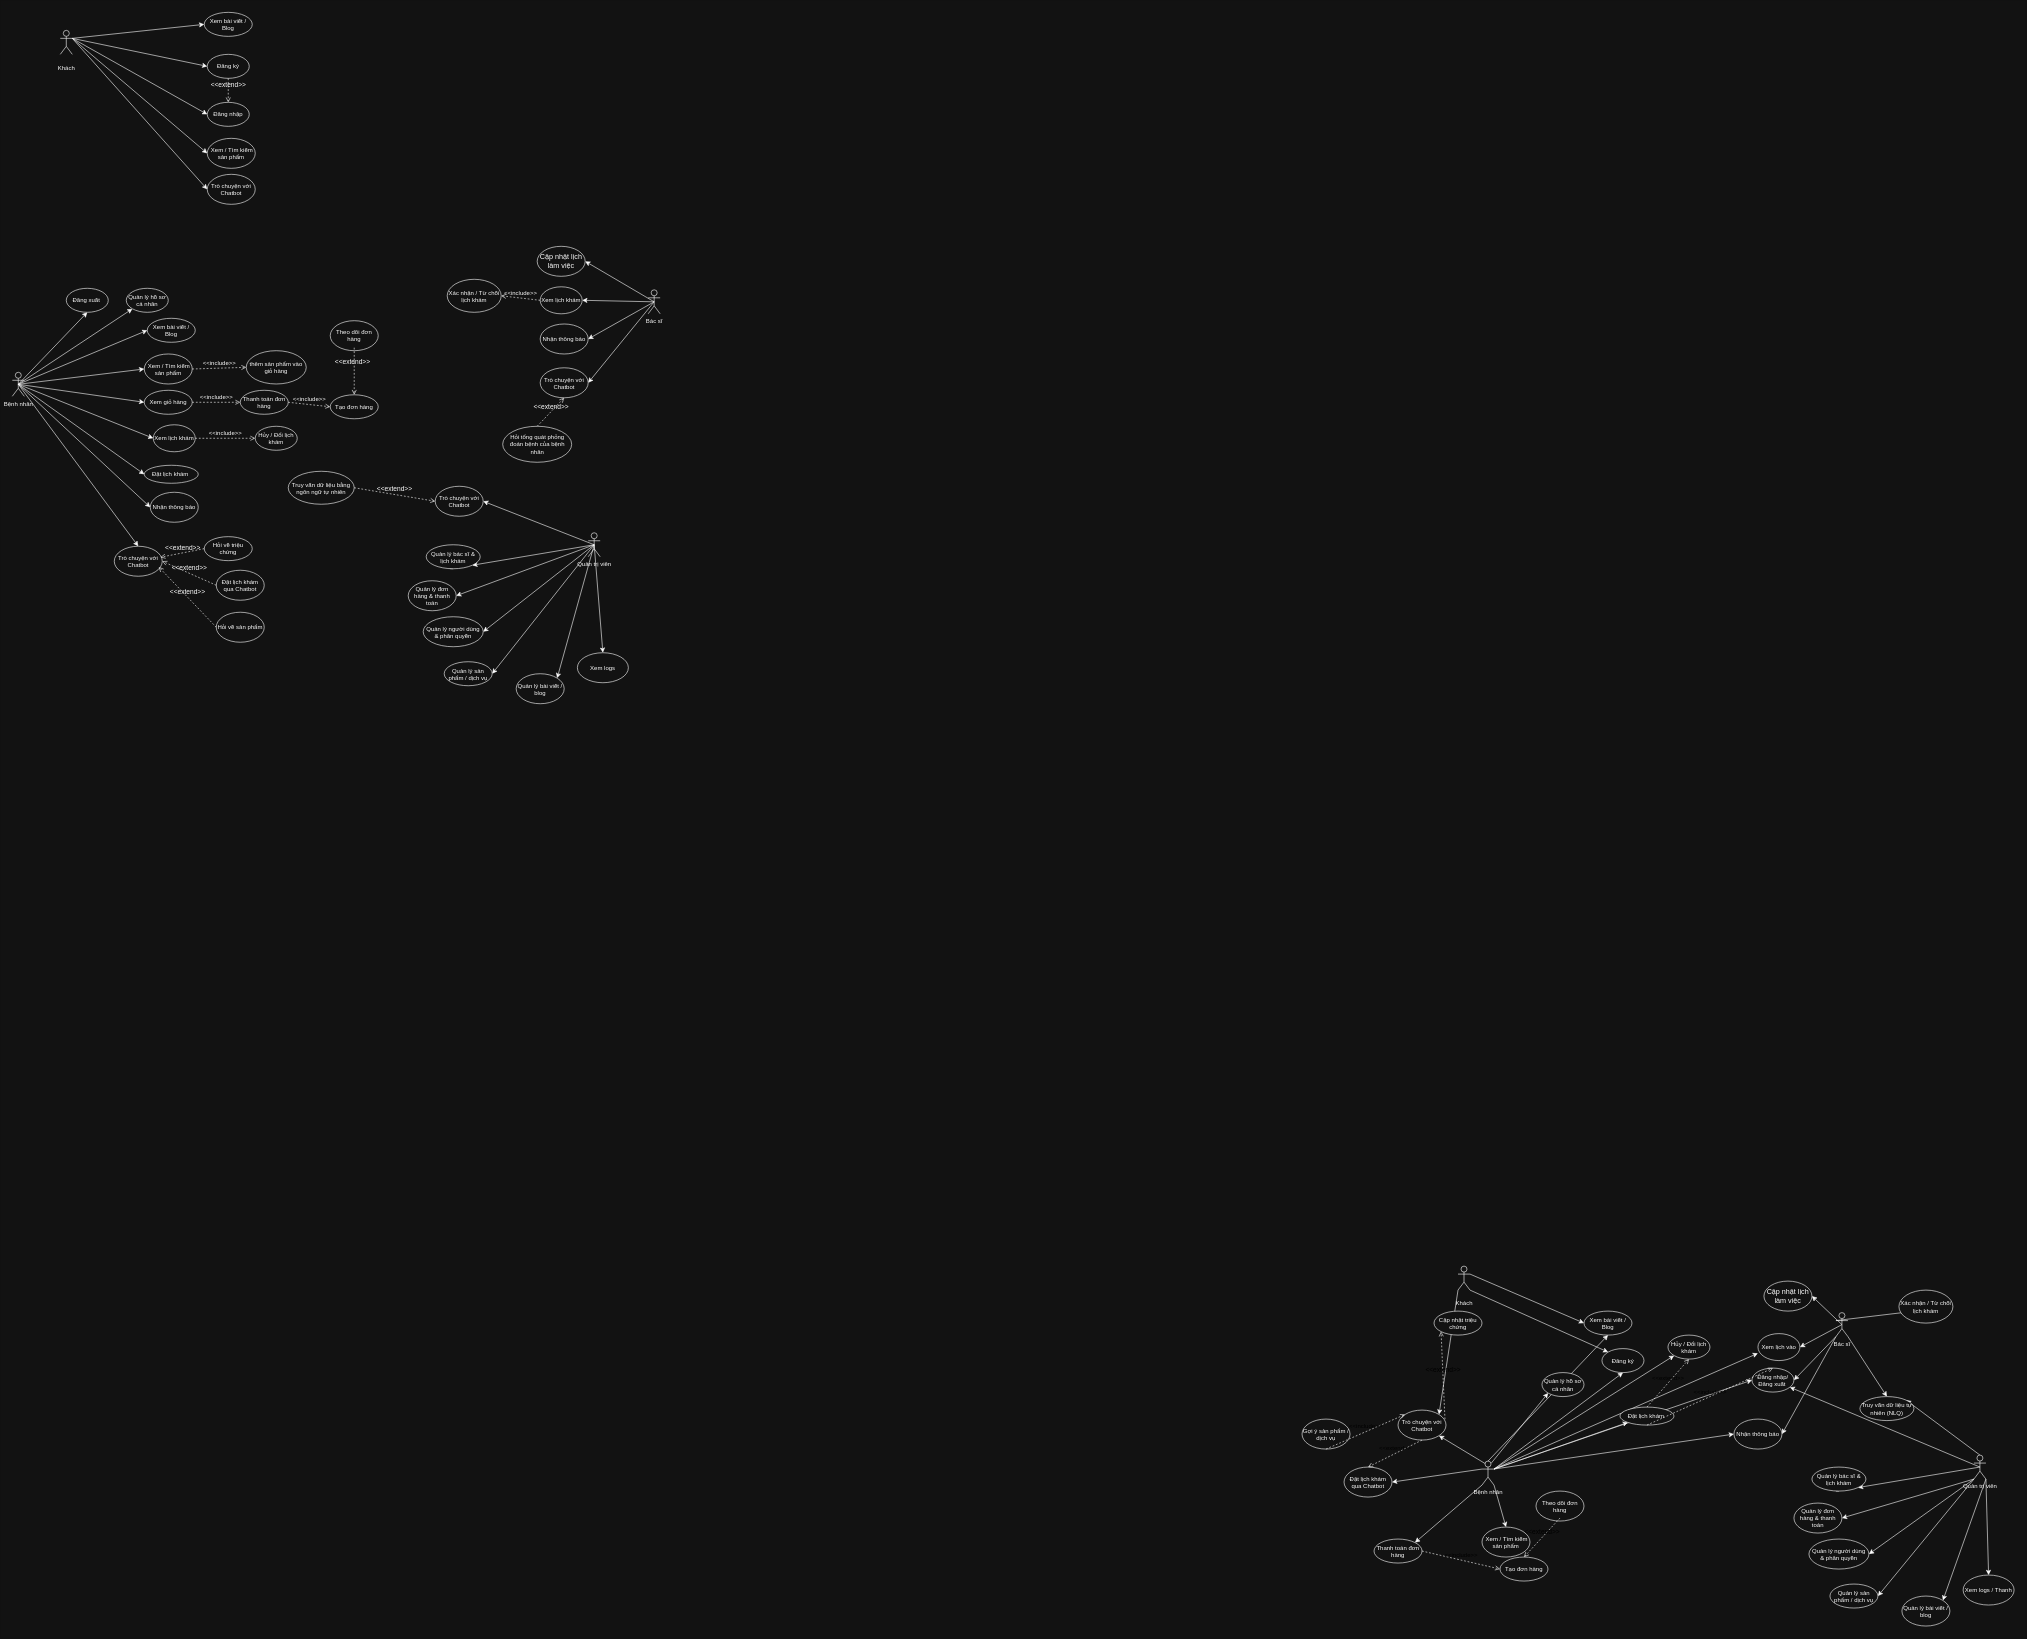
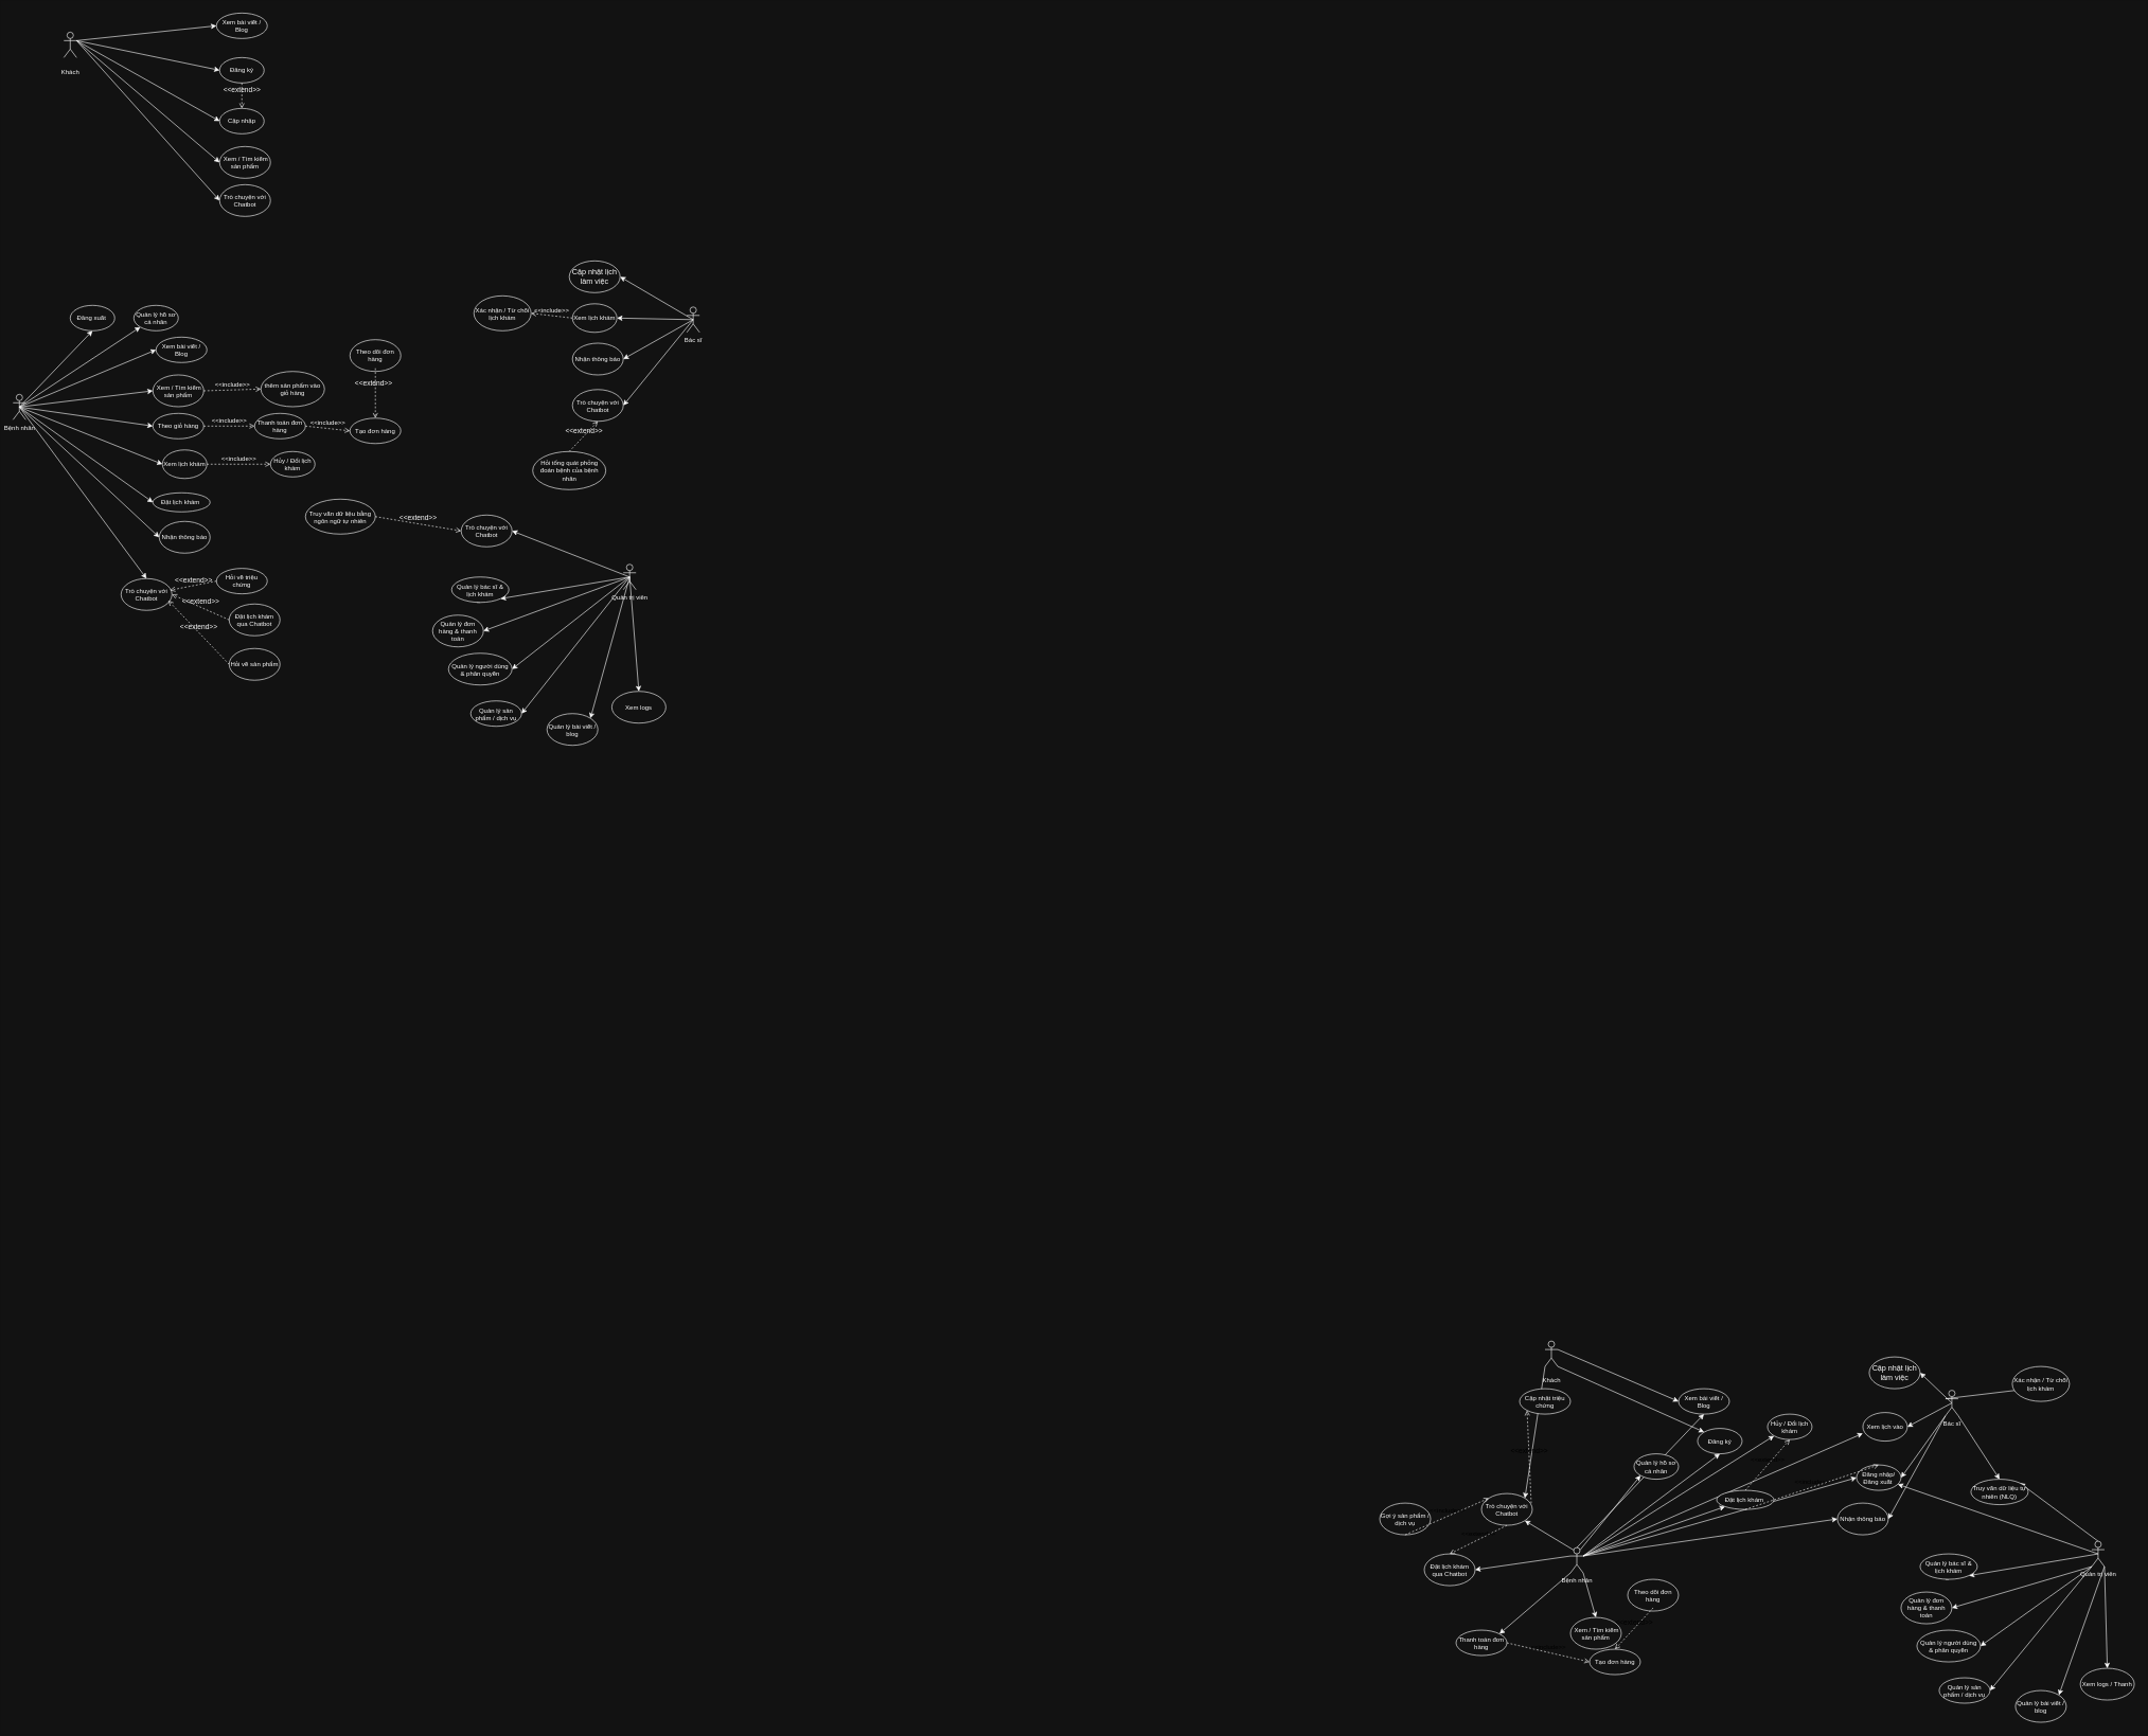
- <mxCell id="119" value="&lt;span&gt;&lt;font style=&quot;color: rgb(255, 255, 255);&quot;&gt;Đăng nhập&lt;/font&gt;&lt;/span&gt;" style="ellipse;whiteSpace=wrap;html=1;fontSize=10;strokeColor=#FFFFFF;fillColor=#121212;" parent="1" vertex="1"><mxGeometry x="345" y="170" width="70" height="40" as="geometry" /></mxCell>
+ <mxCell id="119" value="&lt;span&gt;&lt;font style=&quot;color: rgb(255, 255, 255);&quot;&gt;Cập nhập&lt;/font&gt;&lt;/span&gt;" style="ellipse;whiteSpace=wrap;html=1;fontSize=10;strokeColor=#FFFFFF;fillColor=#121212;" parent="1" vertex="1"><mxGeometry x="345" y="170" width="70" height="40" as="geometry" /></mxCell>
- <mxCell id="128" value="&lt;font color=&quot;#ffffff&quot;&gt;Xem giỏ hàng&lt;/font&gt;" style="ellipse;whiteSpace=wrap;html=1;fontSize=10;strokeColor=#FFFFFF;fillColor=#121212;" parent="1" vertex="1"><mxGeometry x="240" y="650" width="80" height="40" as="geometry" /></mxCell>
+ <mxCell id="128" value="&lt;font color=&quot;#ffffff&quot;&gt;Theo giỏ hàng&lt;/font&gt;" style="ellipse;whiteSpace=wrap;html=1;fontSize=10;strokeColor=#FFFFFF;fillColor=#121212;" parent="1" vertex="1"><mxGeometry x="240" y="650" width="80" height="40" as="geometry" /></mxCell>
- <mxCell id="78" value="&lt;span&gt;&lt;font style=&quot;color: rgb(255, 255, 255);&quot;&gt;Đăng nhập/ Đăng xuất&amp;nbsp;&lt;/font&gt;&lt;/span&gt;" style="ellipse;whiteSpace=wrap;html=1;fontSize=10;strokeColor=#FFFFFF;fillColor=#121212;" parent="1" vertex="1"><mxGeometry x="2920" y="2280" width="70" height="40" as="geometry" /></mxCell>
+ <mxCell id="78" value="&lt;span&gt;&lt;font style=&quot;color: rgb(255, 255, 255);&quot;&gt;Đăng nhập/ Đăng xuất&amp;nbsp;&lt;/font&gt;&lt;/span&gt;" style="ellipse;whiteSpace=wrap;html=1;fontSize=10;strokeColor=#FFFFFF;fillColor=#121212;" parent="1" vertex="1"><mxGeometry x="2920" y="2305" width="70" height="40" as="geometry" /></mxCell>
